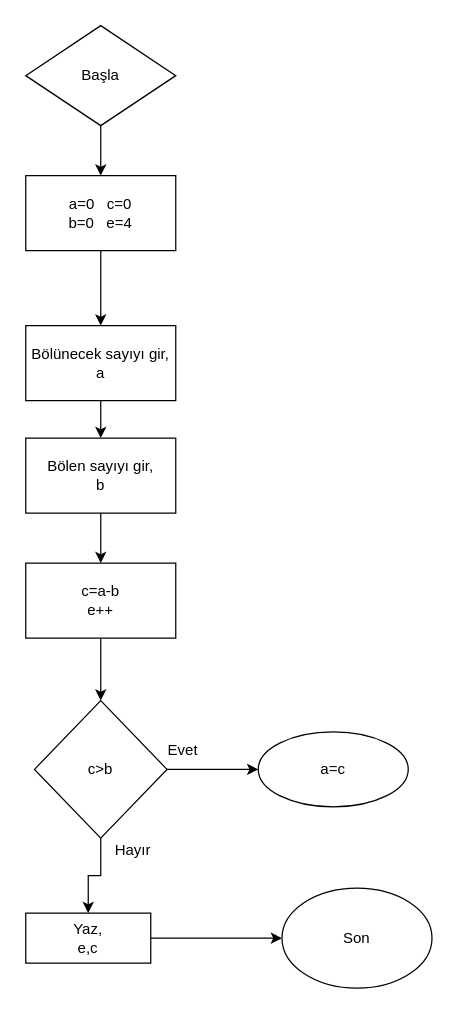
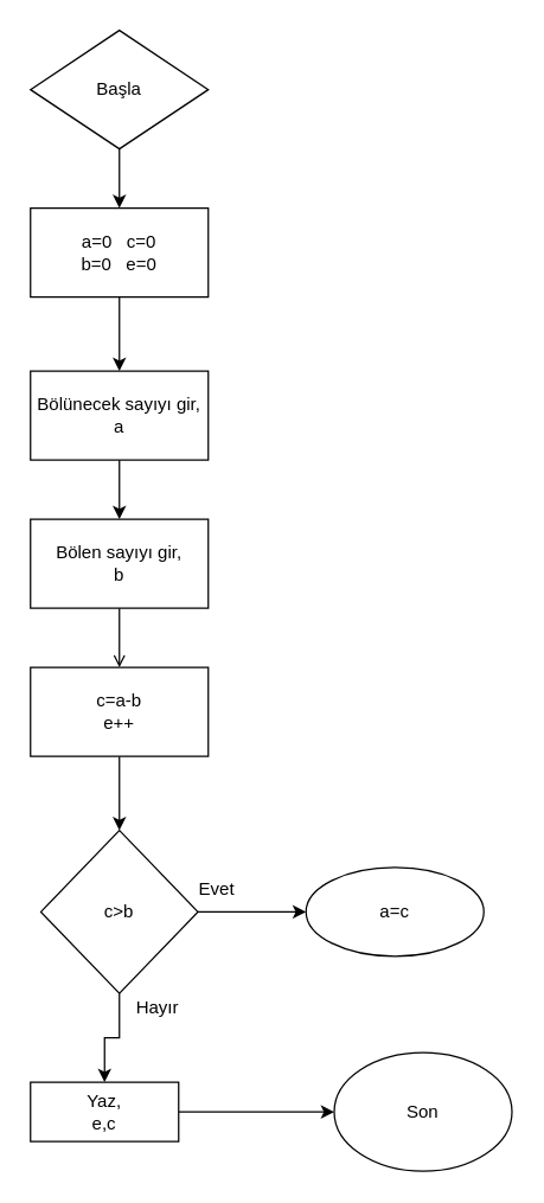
- <mxCell id="5" value="a=0&amp;nbsp; &amp;nbsp;c=0&lt;br&gt;b=0&amp;nbsp; &amp;nbsp;e=4" style="whiteSpace=wrap;html=1;" vertex="1" parent="1"><mxGeometry x="20" y="140" width="120" height="60" as="geometry" /></mxCell>
+ <mxCell id="5" value="a=0&amp;nbsp; &amp;nbsp;c=0&lt;br&gt;b=0&amp;nbsp; &amp;nbsp;e=0" style="whiteSpace=wrap;html=1;" vertex="1" parent="1"><mxGeometry x="20" y="140" width="120" height="60" as="geometry" /></mxCell>
- <mxCell id="7" value="Bölünecek sayıyı gir,&lt;br&gt;a" style="whiteSpace=wrap;html=1;" vertex="1" parent="1"><mxGeometry x="20" y="260" width="120" height="60" as="geometry" /></mxCell>
+ <mxCell id="7" value="Bölünecek sayıyı gir,&lt;br&gt;a" style="whiteSpace=wrap;html=1;" vertex="1" parent="1"><mxGeometry x="20" y="250" width="120" height="60" as="geometry" /></mxCell>
- <mxCell id="8" value="" style="edgeStyle=orthogonalEdgeStyle;rounded=0;orthogonalLoop=1;jettySize=auto;html=1;" edge="1" parent="1" source="9" target="11"><mxGeometry relative="1" as="geometry" /></mxCell>
+ <mxCell id="8" value="" style="edgeStyle=orthogonalEdgeStyle;rounded=0;orthogonalLoop=1;jettySize=auto;html=1;endArrow=open;" edge="1" parent="1" source="9" target="11"><mxGeometry relative="1" as="geometry" /></mxCell>
